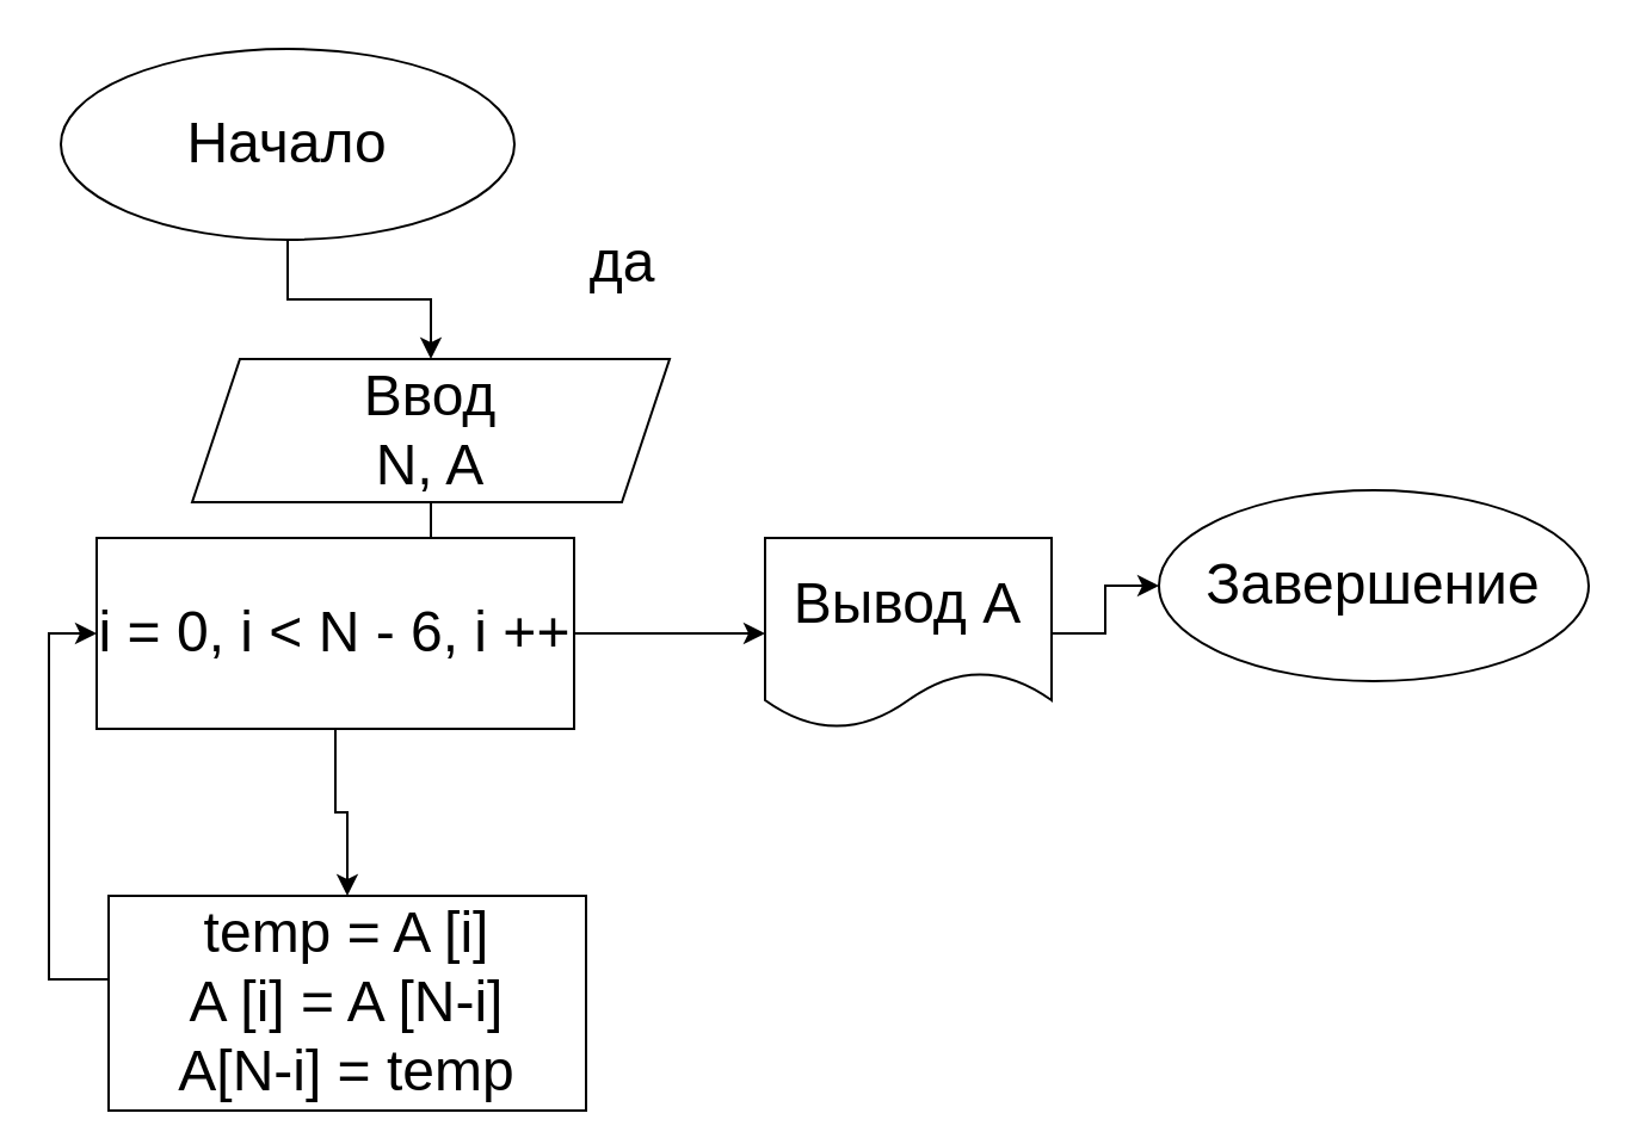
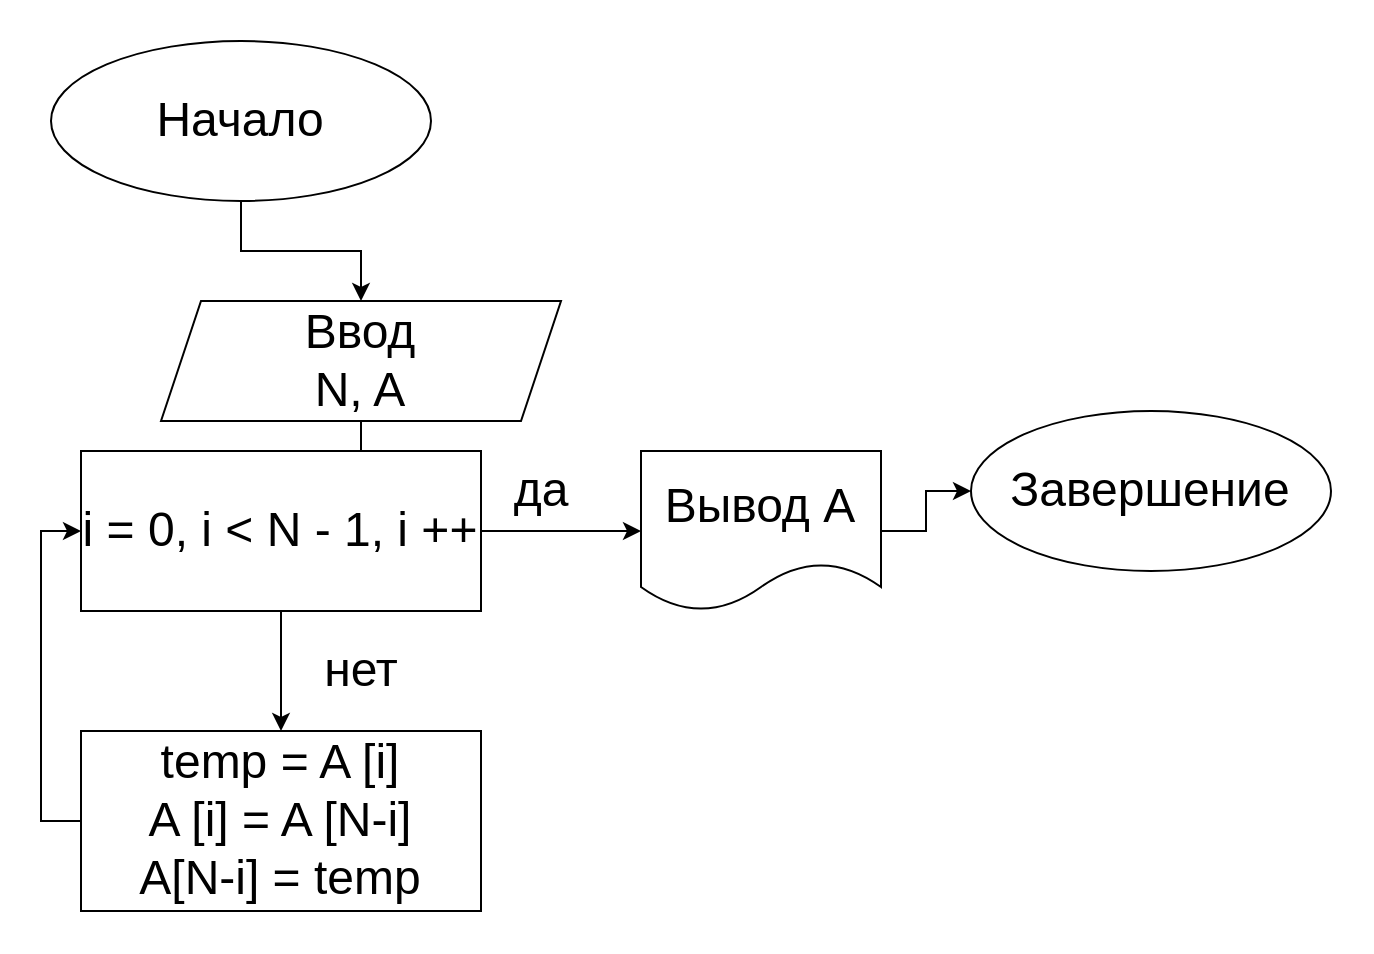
- <mxCell id="13" value="да" style="text;html=1;align=center;verticalAlign=middle;resizable=0;points=[];autosize=1;strokeColor=none;fillColor=none;fontSize=24;" vertex="1" parent="1"><mxGeometry x="235" y="90" width="50" height="40" as="geometry" /></mxCell>
+ <mxCell id="13" value="да" style="text;html=1;align=center;verticalAlign=middle;resizable=0;points=[];autosize=1;strokeColor=none;fillColor=none;fontSize=24;" vertex="1" parent="1"><mxGeometry x="245" y="225" width="50" height="40" as="geometry" /></mxCell>
- <mxCell id="8" value="i = 0, i &amp;lt; N - 6, i ++" style="whiteSpace=wrap;html=1;fontSize=24;" vertex="1" parent="1"><mxGeometry x="40" y="225" width="200" height="80" as="geometry" /></mxCell>
+ <mxCell id="8" value="i = 0, i &amp;lt; N - 1, i ++" style="whiteSpace=wrap;html=1;fontSize=24;" vertex="1" parent="1"><mxGeometry x="40" y="225" width="200" height="80" as="geometry" /></mxCell>
+ <mxCell id="14" value="нет" style="text;html=1;align=center;verticalAlign=middle;resizable=0;points=[];autosize=1;strokeColor=none;fillColor=none;fontSize=24;" vertex="1" parent="1"><mxGeometry x="150" y="315" width="60" height="40" as="geometry" /></mxCell>
- <mxCell id="12" value="temp = A [i]&lt;br&gt;A [i] = A [N-i]&lt;br&gt;A[N-i] = temp" style="whiteSpace=wrap;html=1;fontSize=24;" vertex="1" parent="1"><mxGeometry x="45" y="375" width="200" height="90" as="geometry" /></mxCell>
+ <mxCell id="12" value="temp = A [i]&lt;br&gt;A [i] = A [N-i]&lt;br&gt;A[N-i] = temp" style="whiteSpace=wrap;html=1;fontSize=24;" vertex="1" parent="1"><mxGeometry x="40" y="365" width="200" height="90" as="geometry" /></mxCell>
